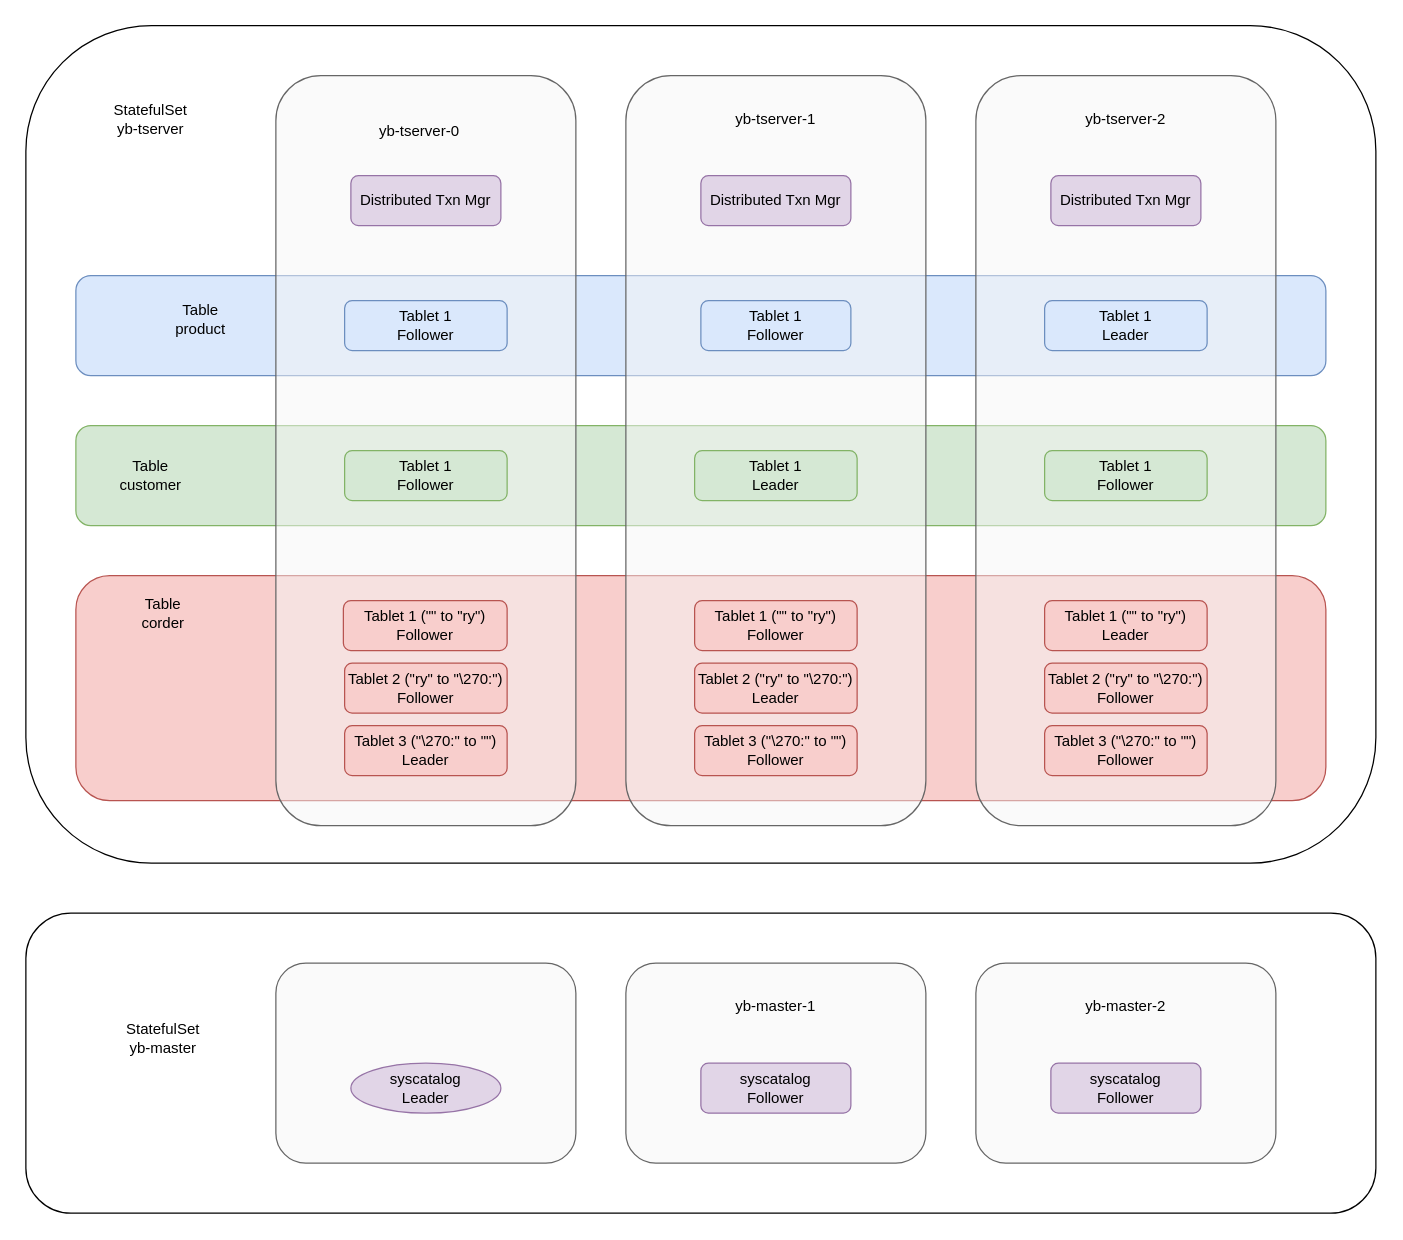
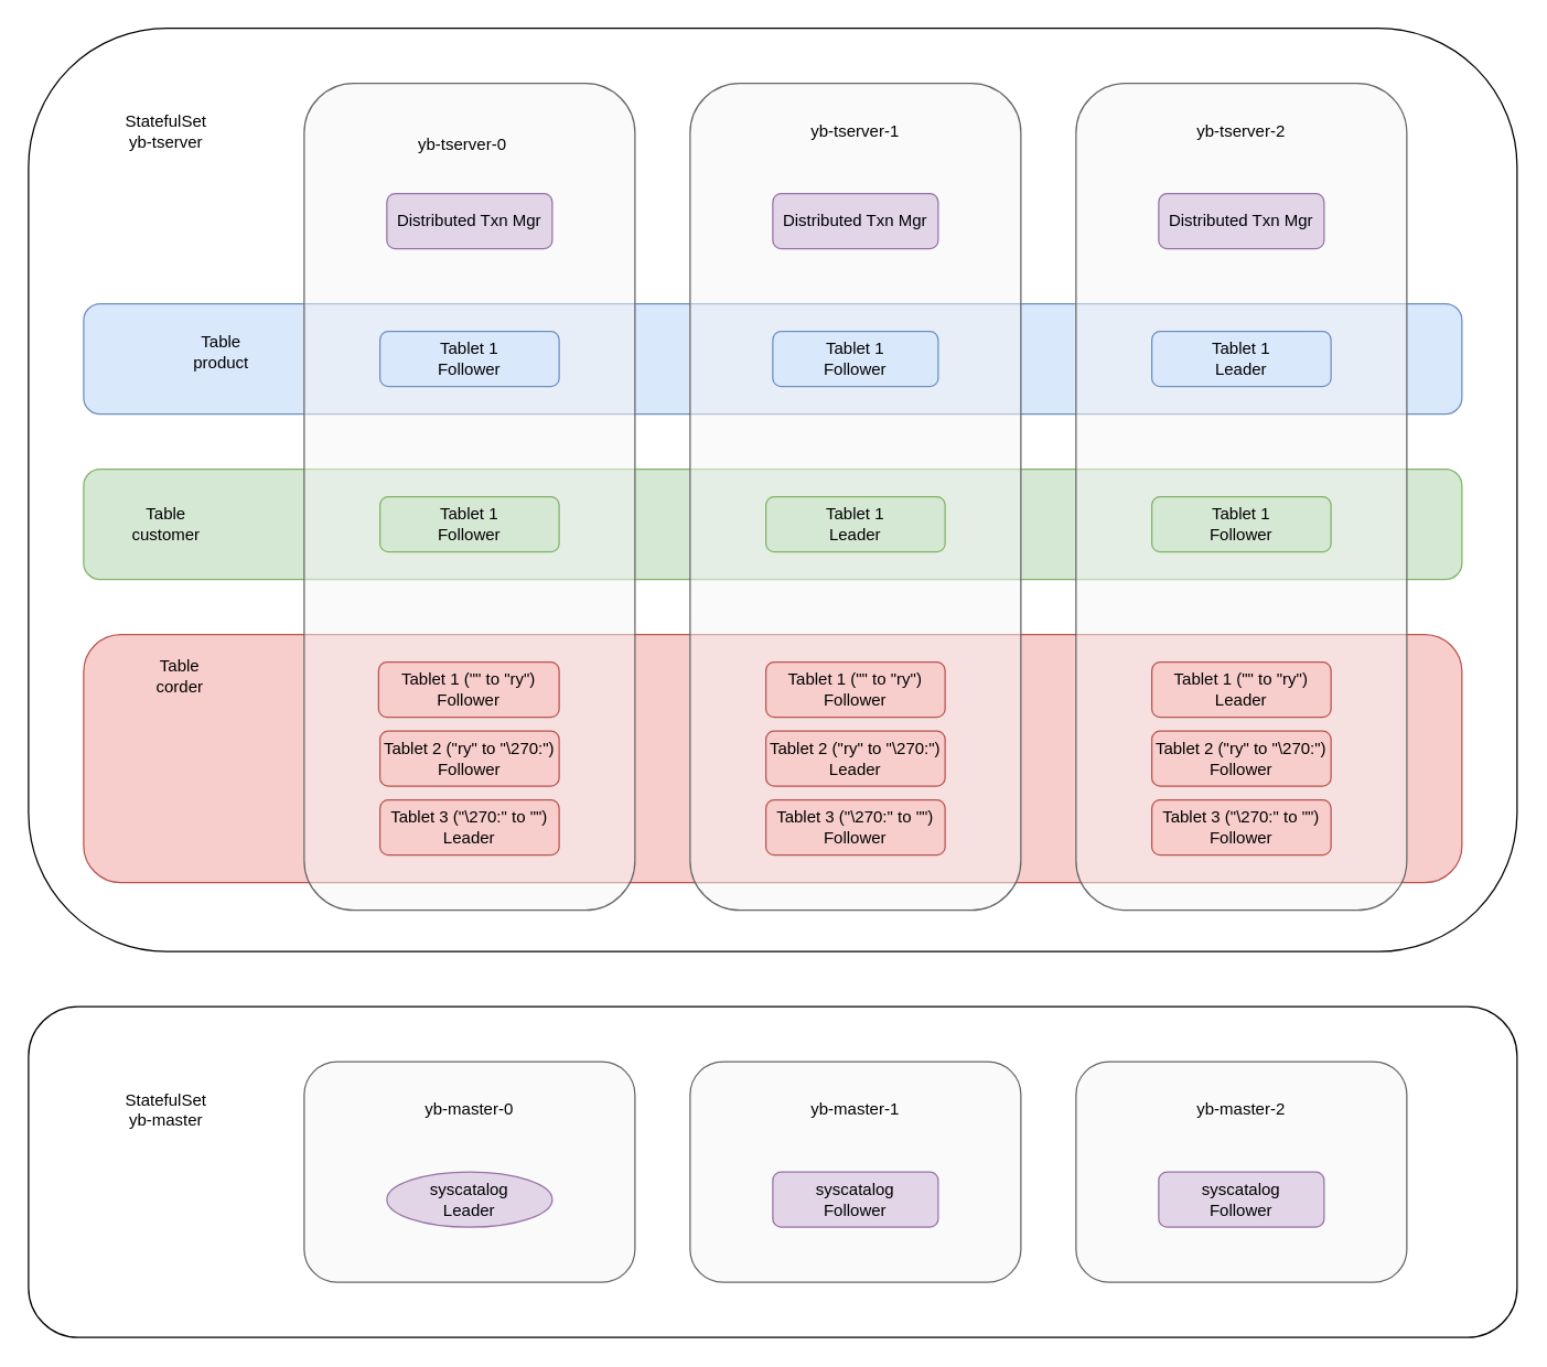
+ <mxCell id="31" value="yb-master-0" style="text;html=1;align=center;verticalAlign=middle;whiteSpace=wrap;rounded=0;" parent="1" vertex="1"><mxGeometry x="295" y="790" width="90" height="30" as="geometry" /></mxCell>
- <mxCell id="38" value="StatefulSet&lt;div&gt;yb-master&lt;/div&gt;" style="text;html=1;align=center;verticalAlign=middle;whiteSpace=wrap;rounded=0;" parent="1" vertex="1"><mxGeometry x="100" y="815" width="60" height="30" as="geometry" /></mxCell>
+ <mxCell id="38" value="StatefulSet&lt;div&gt;yb-master&lt;/div&gt;" style="text;html=1;align=center;verticalAlign=middle;whiteSpace=wrap;rounded=0;" parent="1" vertex="1"><mxGeometry x="90" y="790" width="60" height="30" as="geometry" /></mxCell>
